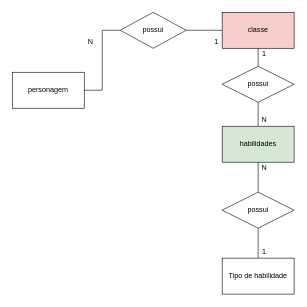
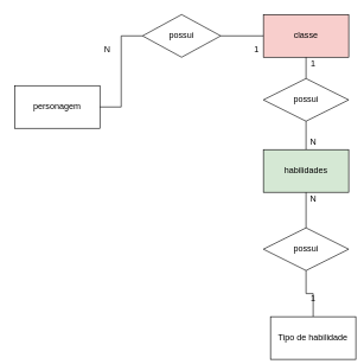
- <mxCell id="18" value="Tipo de habilidade" style="rounded=0;whiteSpace=wrap;html=1;" parent="1" vertex="1"><mxGeometry x="370" y="430" width="120" height="60" as="geometry" /></mxCell>
+ <mxCell id="18" value="Tipo de habilidade" style="rounded=0;whiteSpace=wrap;html=1;" parent="1" vertex="1"><mxGeometry x="380" y="445" width="120" height="60" as="geometry" /></mxCell>
